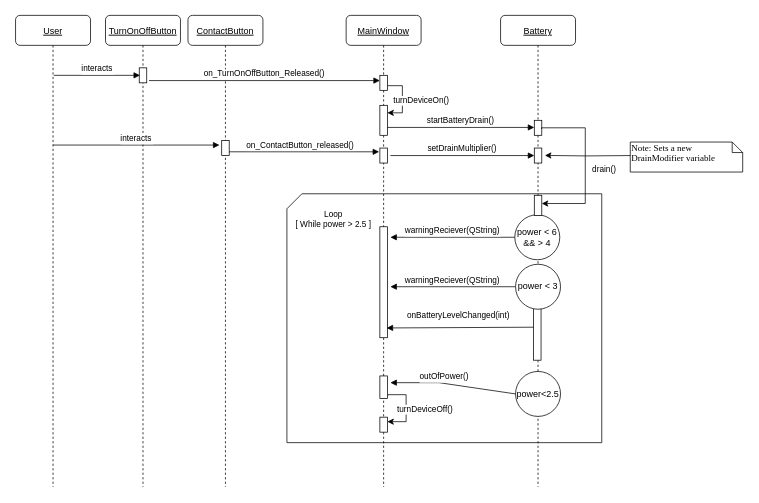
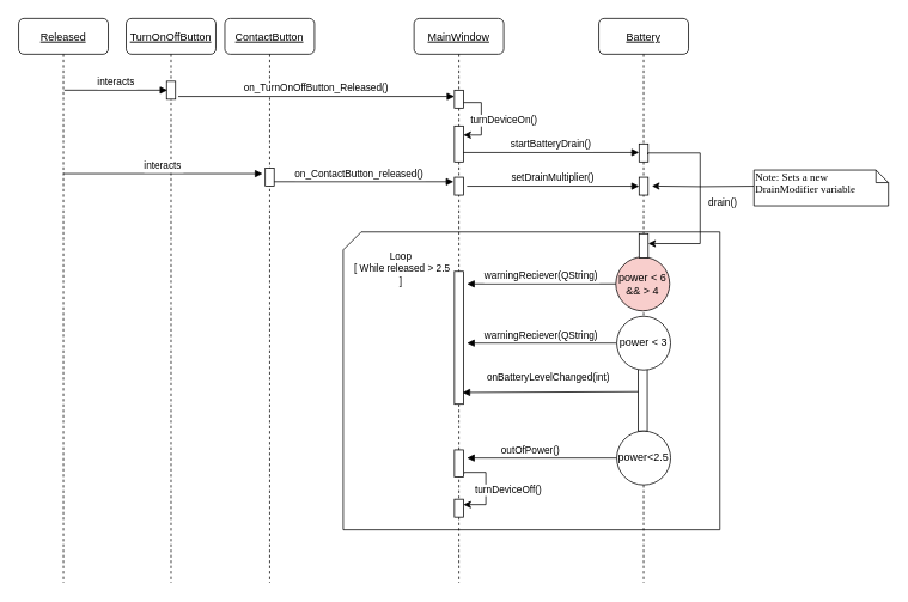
- <mxCell id="5" value="User" style="shape=umlLifeline;perimeter=lifelinePerimeter;container=1;collapsible=0;recursiveResize=0;rounded=1;shadow=0;strokeWidth=1;fontStyle=4" parent="1" vertex="1"><mxGeometry x="20" y="20" width="100" height="629" as="geometry" /></mxCell>
+ <mxCell id="5" value="Released" style="shape=umlLifeline;perimeter=lifelinePerimeter;container=1;collapsible=0;recursiveResize=0;rounded=1;shadow=0;strokeWidth=1;fontStyle=4" parent="1" vertex="1"><mxGeometry x="20" y="20" width="100" height="629" as="geometry" /></mxCell>
- <mxCell id="32" value="&lt;div style=&quot;text-align: center&quot;&gt;&lt;font face=&quot;helvetica&quot;&gt;&lt;span style=&quot;font-size: 11px ; background-color: rgb(255 , 255 , 255)&quot;&gt;Loop&amp;nbsp;&lt;/span&gt;&lt;/font&gt;&lt;/div&gt;&lt;div style=&quot;text-align: center&quot;&gt;&lt;font face=&quot;helvetica&quot;&gt;&lt;span style=&quot;font-size: 11px ; background-color: rgb(255 , 255 , 255)&quot;&gt;[ While power &amp;gt; 2.5 ]&amp;nbsp;&lt;/span&gt;&lt;/font&gt;&lt;/div&gt;" style="text;whiteSpace=wrap;html=1;" parent="1" vertex="1"><mxGeometry x="392" y="271" width="110" height="59" as="geometry" /></mxCell>
+ <mxCell id="32" value="&lt;div style=&quot;text-align: center&quot;&gt;&lt;font face=&quot;helvetica&quot;&gt;&lt;span style=&quot;font-size: 11px ; background-color: rgb(255 , 255 , 255)&quot;&gt;Loop&amp;nbsp;&lt;/span&gt;&lt;/font&gt;&lt;/div&gt;&lt;div style=&quot;text-align: center&quot;&gt;&lt;font face=&quot;helvetica&quot;&gt;&lt;span style=&quot;font-size: 11px ; background-color: rgb(255 , 255 , 255)&quot;&gt;[ While released &amp;gt; 2.5 ]&amp;nbsp;&lt;/span&gt;&lt;/font&gt;&lt;/div&gt;" style="text;whiteSpace=wrap;html=1;" parent="1" vertex="1"><mxGeometry x="392" y="271" width="110" height="59" as="geometry" /></mxCell>
- <mxCell id="27" value="power &amp;lt; 6&lt;br&gt;&amp;amp;&amp;amp; &amp;gt; 4" style="ellipse;whiteSpace=wrap;html=1;aspect=fixed;" parent="21" vertex="1"><mxGeometry x="19" y="266" width="60" height="60" as="geometry" /></mxCell>
+ <mxCell id="27" value="power &amp;lt; 6&lt;br&gt;&amp;amp;&amp;amp; &amp;gt; 4" style="ellipse;whiteSpace=wrap;html=1;aspect=fixed;fillColor=#f8cecc;" parent="21" vertex="1"><mxGeometry x="19" y="266" width="60" height="60" as="geometry" /></mxCell>
- <mxCell id="26" value="power&amp;lt;2.5" style="ellipse;whiteSpace=wrap;html=1;aspect=fixed;" parent="21" vertex="1"><mxGeometry x="20" y="475" width="60" height="60" as="geometry" /></mxCell>
+ <mxCell id="26" value="power&amp;lt;2.5" style="ellipse;whiteSpace=wrap;html=1;aspect=fixed;" parent="21" vertex="1"><mxGeometry x="20" y="460" width="60" height="60" as="geometry" /></mxCell>
